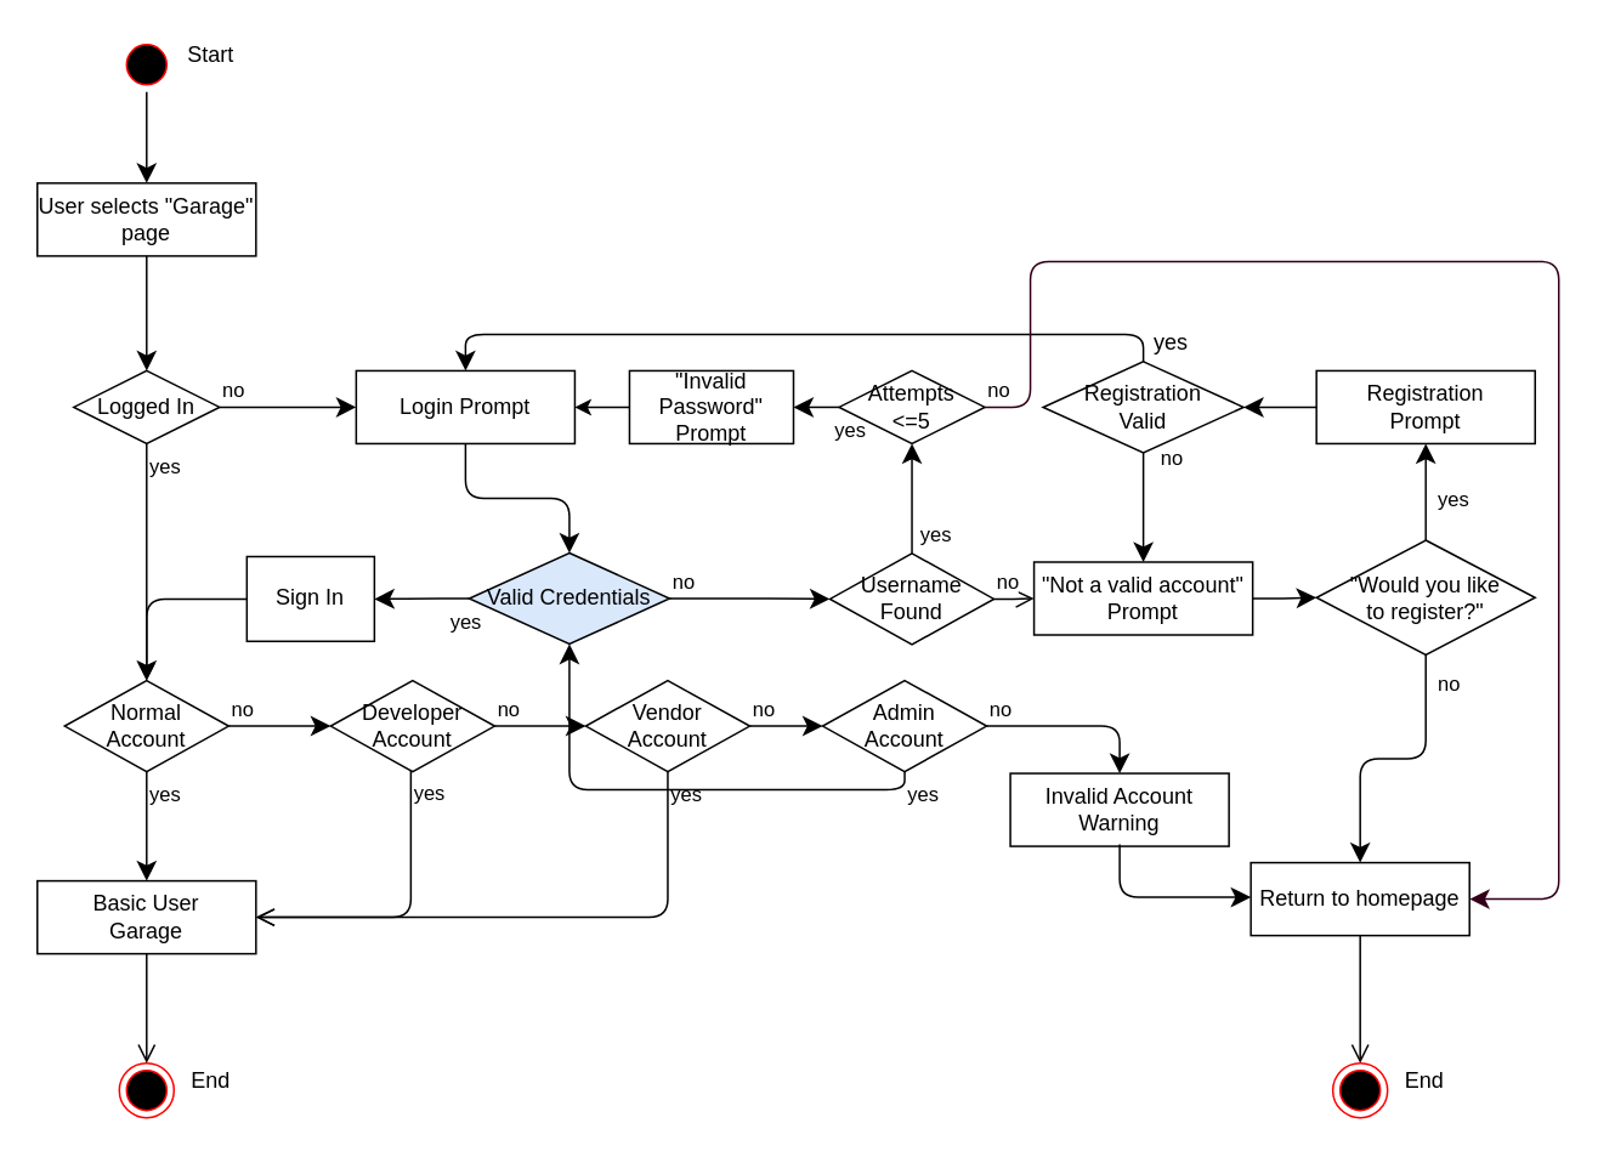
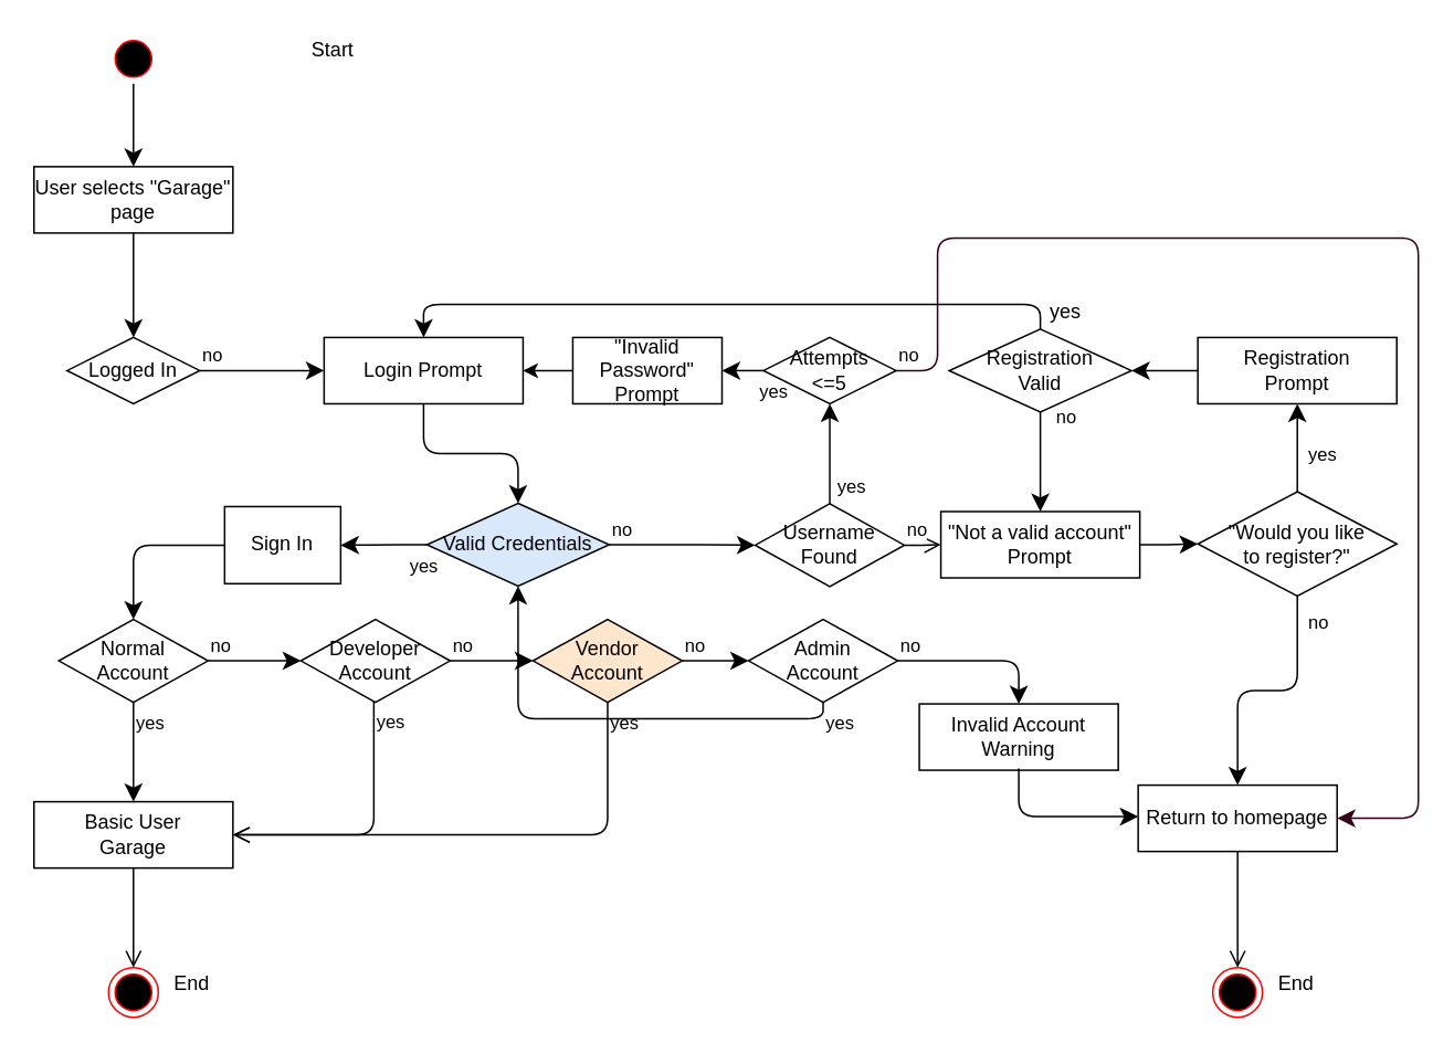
- <mxCell id="9" value="Start" style="text;html=1;align=center;verticalAlign=middle;resizable=0;points=[];autosize=1;" parent="1" vertex="1"><mxGeometry x="95" y="20" width="40" height="20" as="geometry" /></mxCell>
+ <mxCell id="9" value="Start" style="text;html=1;align=center;verticalAlign=middle;resizable=0;points=[];autosize=1;" parent="1" vertex="1"><mxGeometry x="180" y="20" width="40" height="20" as="geometry" /></mxCell>
- <mxCell id="8" value="yes" style="edgeStyle=orthogonalEdgeStyle;html=1;align=left;verticalAlign=top;endArrow=open;endSize=8;entryX=0.5;entryY=0;entryDx=0;entryDy=0;" parent="1" source="6" target="10" edge="1"><mxGeometry x="-1" relative="1" as="geometry"><mxPoint x="80.5" y="308" as="targetPoint" /></mxGeometry></mxCell>
- <mxCell id="16" value="Vendor&lt;br&gt;Account" style="rhombus;whiteSpace=wrap;html=1;" parent="1" vertex="1"><mxGeometry x="321" y="373" width="90" height="50" as="geometry" /></mxCell>
+ <mxCell id="16" value="Vendor&lt;br&gt;Account" style="rhombus;whiteSpace=wrap;html=1;fillColor=#ffe6cc;" parent="1" vertex="1"><mxGeometry x="321" y="373" width="90" height="50" as="geometry" /></mxCell>
